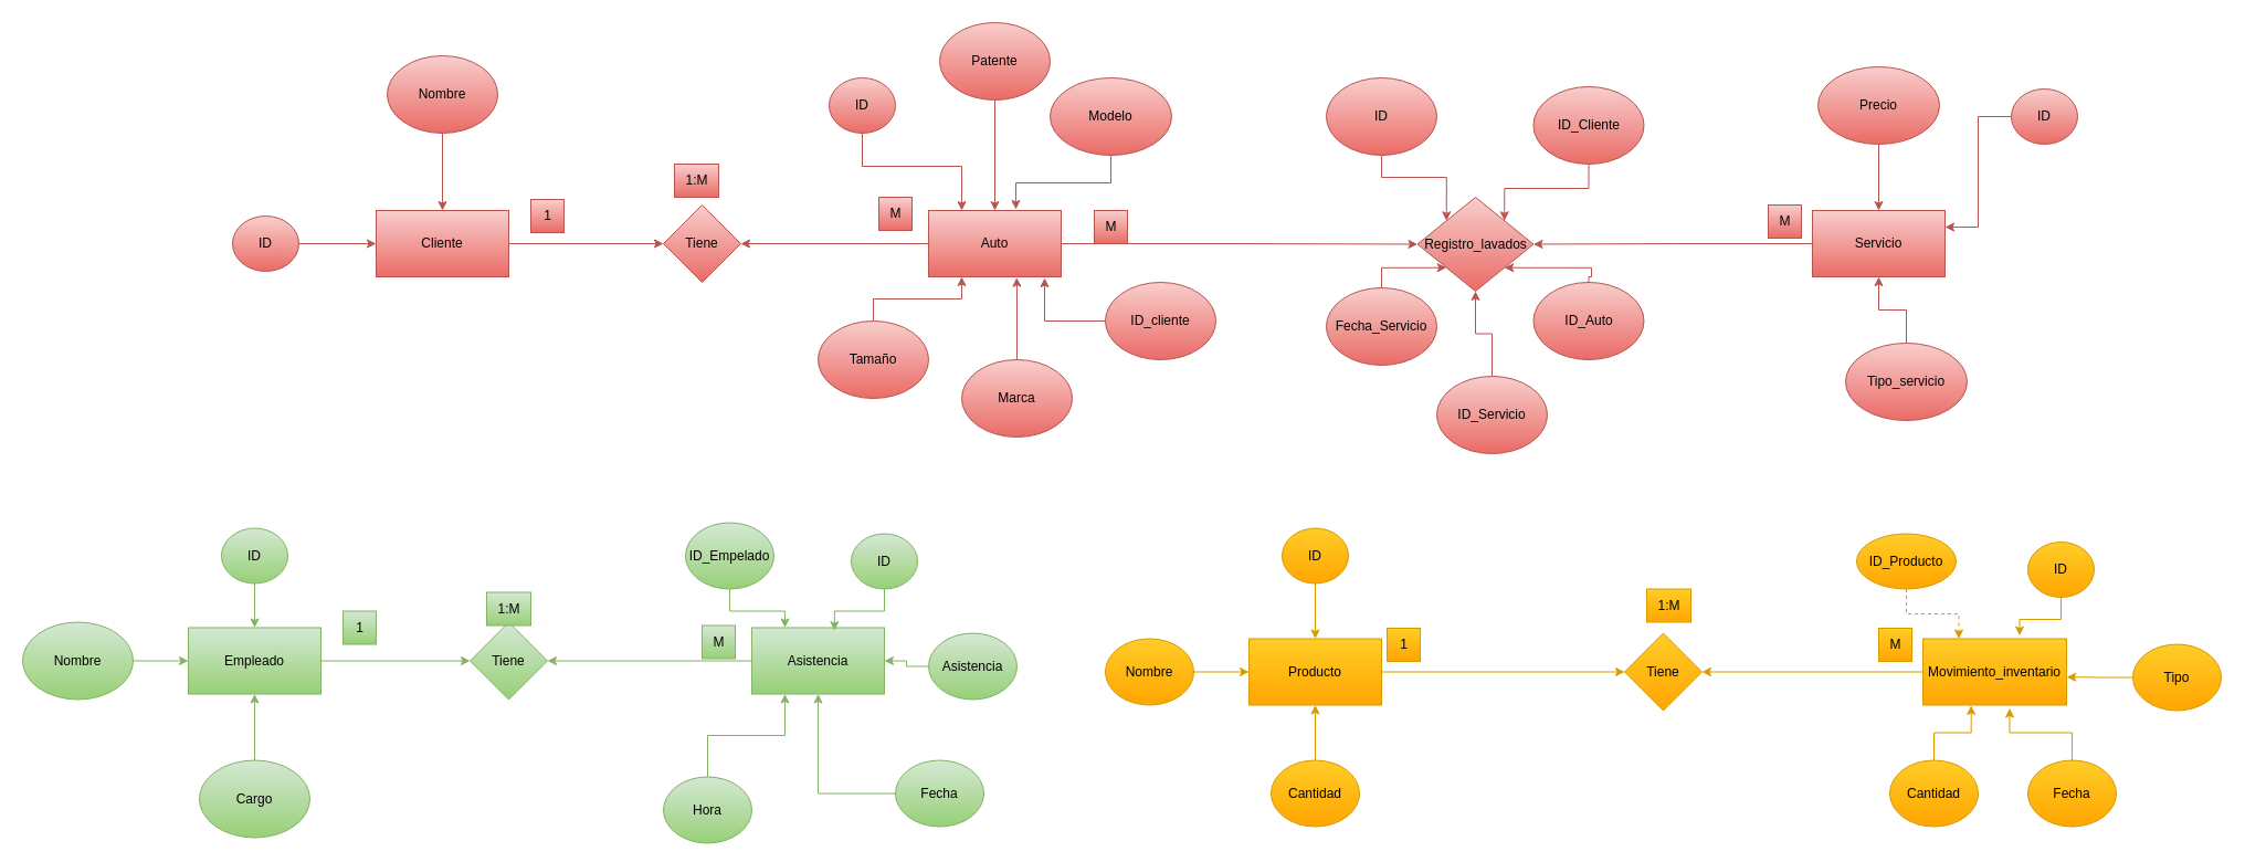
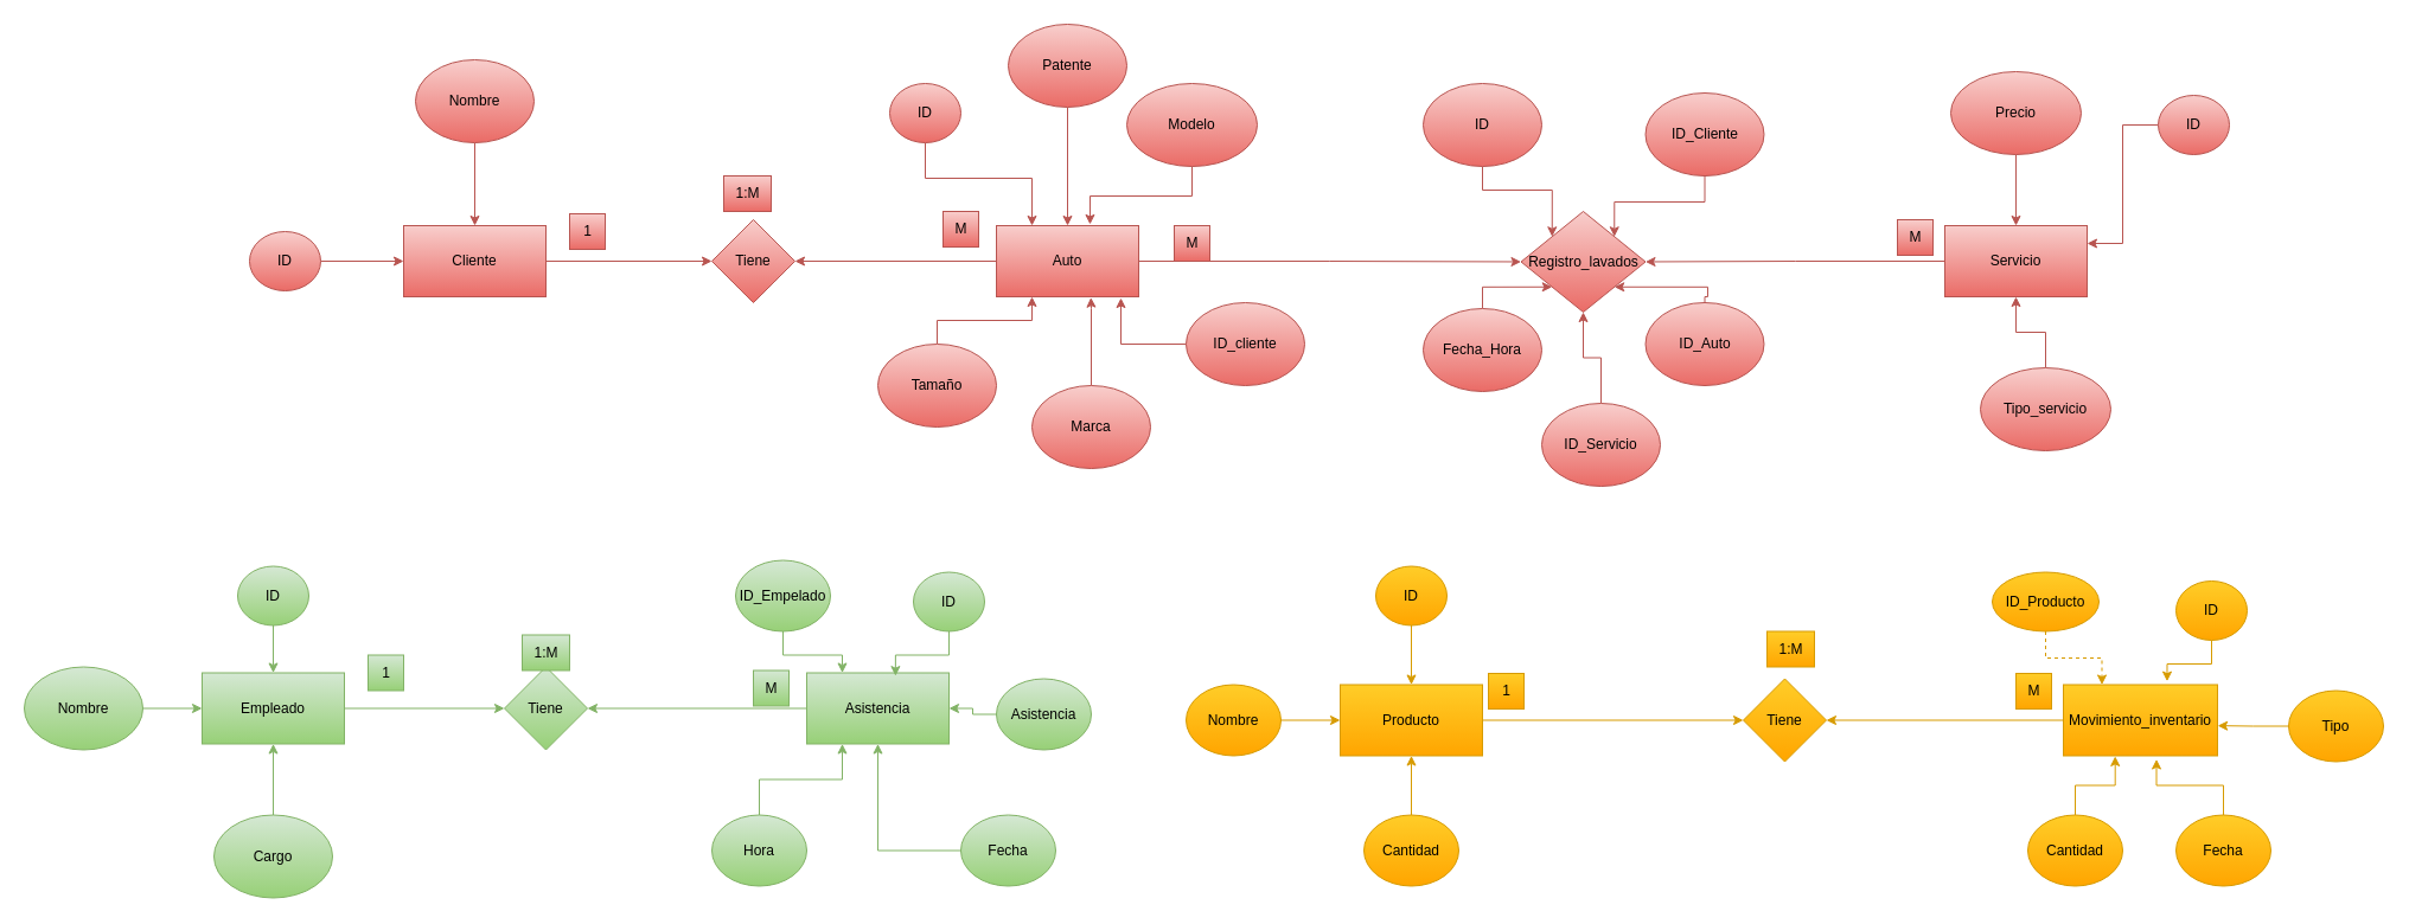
- <mxCell id="47" value="Fecha_Servicio" style="ellipse;whiteSpace=wrap;html=1;fillColor=#f8cecc;strokeColor=#b85450;gradientColor=#ea6b66;" vertex="1" parent="1"><mxGeometry x="1200" y="260" width="100" height="70" as="geometry" /></mxCell>
+ <mxCell id="47" value="Fecha_Hora" style="ellipse;whiteSpace=wrap;html=1;fillColor=#f8cecc;strokeColor=#b85450;gradientColor=#ea6b66;" vertex="1" parent="1"><mxGeometry x="1200" y="260" width="100" height="70" as="geometry" /></mxCell>
- <mxCell id="71" value="Hora" style="ellipse;whiteSpace=wrap;html=1;fillColor=#d5e8d4;strokeColor=#82b366;gradientColor=#97d077;" vertex="1" parent="1"><mxGeometry x="600" y="702.5" width="80" height="60" as="geometry" /></mxCell>
+ <mxCell id="71" value="Hora" style="ellipse;whiteSpace=wrap;html=1;fillColor=#d5e8d4;strokeColor=#82b366;gradientColor=#97d077;" vertex="1" parent="1"><mxGeometry x="600" y="687.5" width="80" height="60" as="geometry" /></mxCell>
